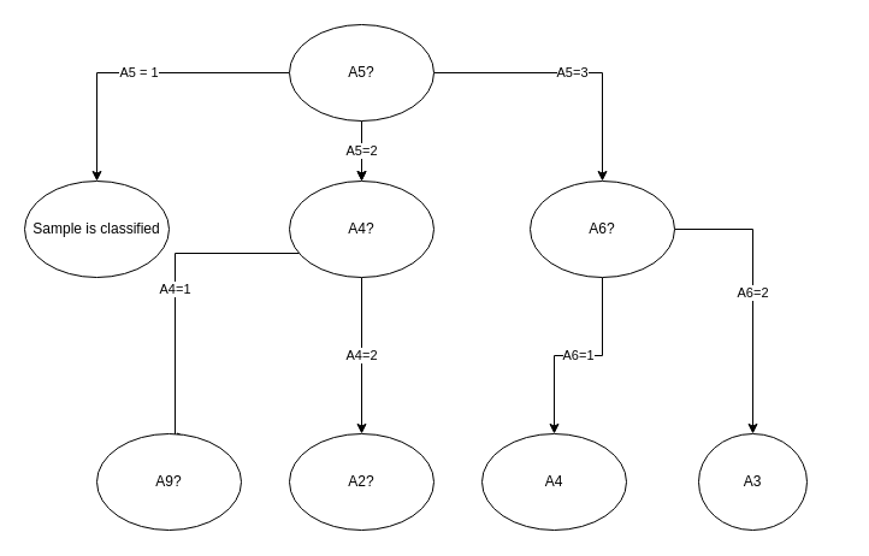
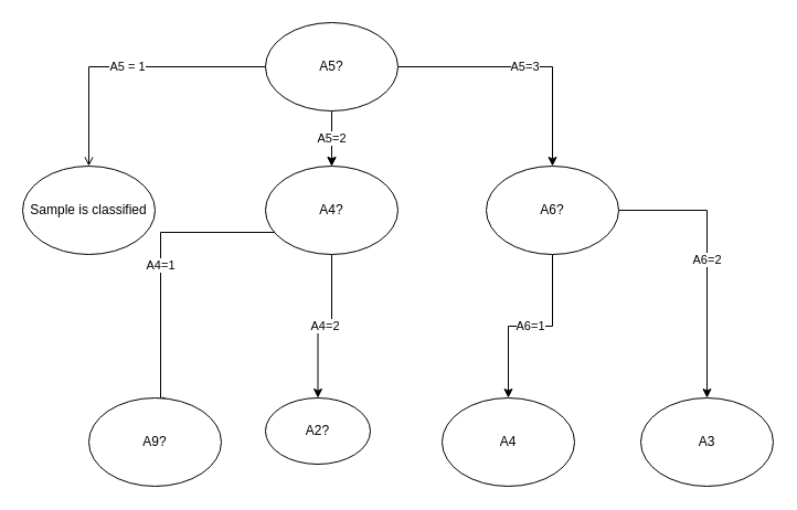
- <mxCell id="2" value="A5 = 1" style="edgeStyle=orthogonalEdgeStyle;rounded=0;orthogonalLoop=1;jettySize=auto;html=1;" edge="1" parent="1" source="6" target="7"><mxGeometry relative="1" as="geometry" /></mxCell>
+ <mxCell id="2" value="A5 = 1" style="edgeStyle=orthogonalEdgeStyle;rounded=0;orthogonalLoop=1;jettySize=auto;html=1;endArrow=open;" edge="1" parent="1" source="6" target="7"><mxGeometry relative="1" as="geometry" /></mxCell>
- <mxCell id="15" value="A2?" style="ellipse;whiteSpace=wrap;html=1;" vertex="1" parent="1"><mxGeometry x="240" y="360" width="120" height="80" as="geometry" /></mxCell>
+ <mxCell id="15" value="A2?" style="ellipse;whiteSpace=wrap;html=1;" vertex="1" parent="1"><mxGeometry x="240" y="360" width="95" height="60" as="geometry" /></mxCell>
- <mxCell id="17" value="A3" style="ellipse;whiteSpace=wrap;html=1;" vertex="1" parent="1"><mxGeometry x="580" y="360" width="90" height="80" as="geometry" /></mxCell>
+ <mxCell id="17" value="A3" style="ellipse;whiteSpace=wrap;html=1;" vertex="1" parent="1"><mxGeometry x="580" y="360" width="120" height="80" as="geometry" /></mxCell>
